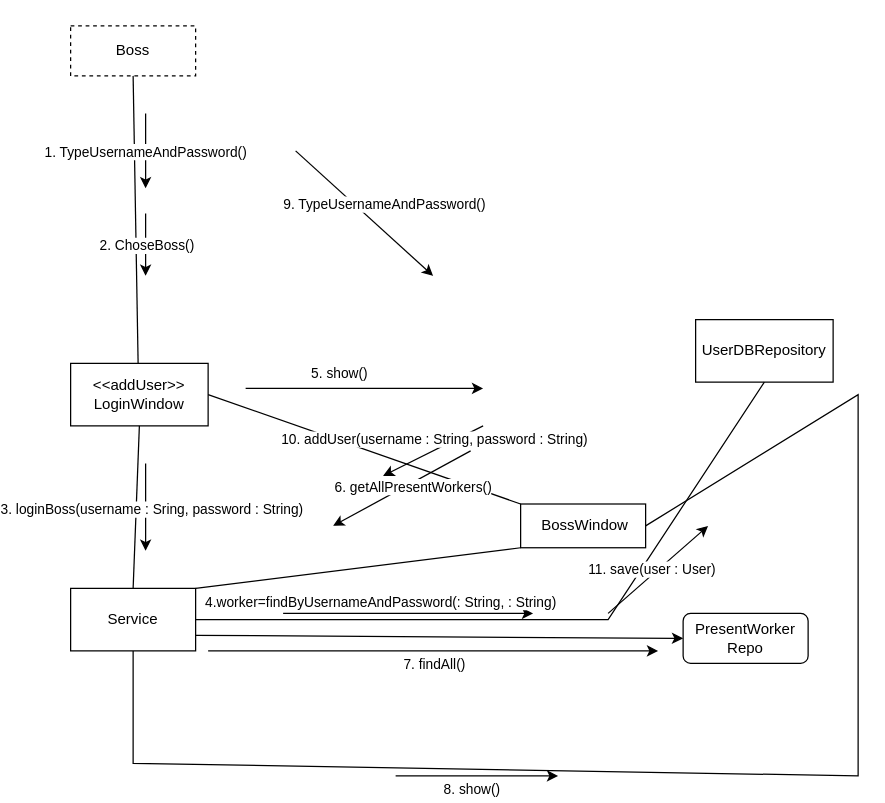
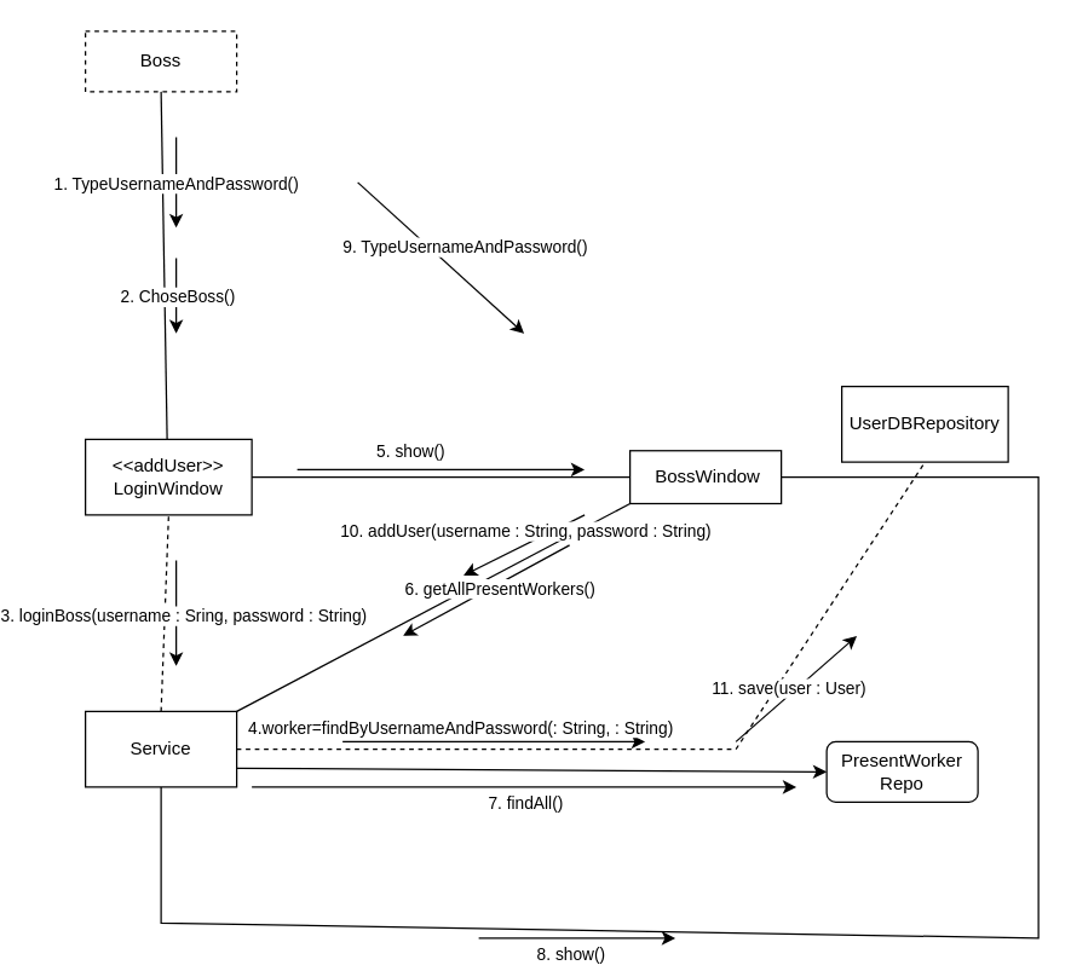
- <mxCell id="10" value="" style="endArrow=none;html=1;rounded=0;entryX=0.5;entryY=1;entryDx=0;entryDy=0;exitX=0.5;exitY=0;exitDx=0;exitDy=0;" edge="1" parent="1" source="9" target="4"><mxGeometry width="50" height="50" relative="1" as="geometry"><mxPoint x="410" y="550" as="sourcePoint" /><mxPoint x="460" y="500" as="targetPoint" /></mxGeometry></mxCell>
+ <mxCell id="10" value="" style="endArrow=none;html=1;rounded=0;entryX=0.5;entryY=1;entryDx=0;entryDy=0;exitX=0.5;exitY=0;exitDx=0;exitDy=0;dashed=1;" edge="1" parent="1" source="9" target="4"><mxGeometry width="50" height="50" relative="1" as="geometry"><mxPoint x="410" y="550" as="sourcePoint" /><mxPoint x="460" y="500" as="targetPoint" /></mxGeometry></mxCell>
- <mxCell id="22" value="&amp;nbsp;BossWindow" style="rounded=0;whiteSpace=wrap;html=1;" vertex="1" parent="1"><mxGeometry x="380" y="402.5" width="100" height="35" as="geometry" /></mxCell>
+ <mxCell id="22" value="&amp;nbsp;BossWindow" style="rounded=0;whiteSpace=wrap;html=1;" vertex="1" parent="1"><mxGeometry x="380" y="297.5" width="100" height="35" as="geometry" /></mxCell>
- <mxCell id="14" value="" style="endArrow=none;html=1;rounded=0;exitX=1;exitY=0.5;exitDx=0;exitDy=0;entryX=0.5;entryY=1;entryDx=0;entryDy=0;" edge="1" parent="1" source="9" target="13"><mxGeometry width="50" height="50" relative="1" as="geometry"><mxPoint x="410" y="450" as="sourcePoint" /><mxPoint x="460" y="400" as="targetPoint" /><Array as="points"><mxPoint x="450" y="495" /></Array></mxGeometry></mxCell>
+ <mxCell id="14" value="" style="endArrow=none;html=1;rounded=0;exitX=1;exitY=0.5;exitDx=0;exitDy=0;entryX=0.5;entryY=1;entryDx=0;entryDy=0;dashed=1;" edge="1" parent="1" source="9" target="13"><mxGeometry width="50" height="50" relative="1" as="geometry"><mxPoint x="410" y="450" as="sourcePoint" /><mxPoint x="460" y="400" as="targetPoint" /><Array as="points"><mxPoint x="450" y="495" /></Array></mxGeometry></mxCell>
